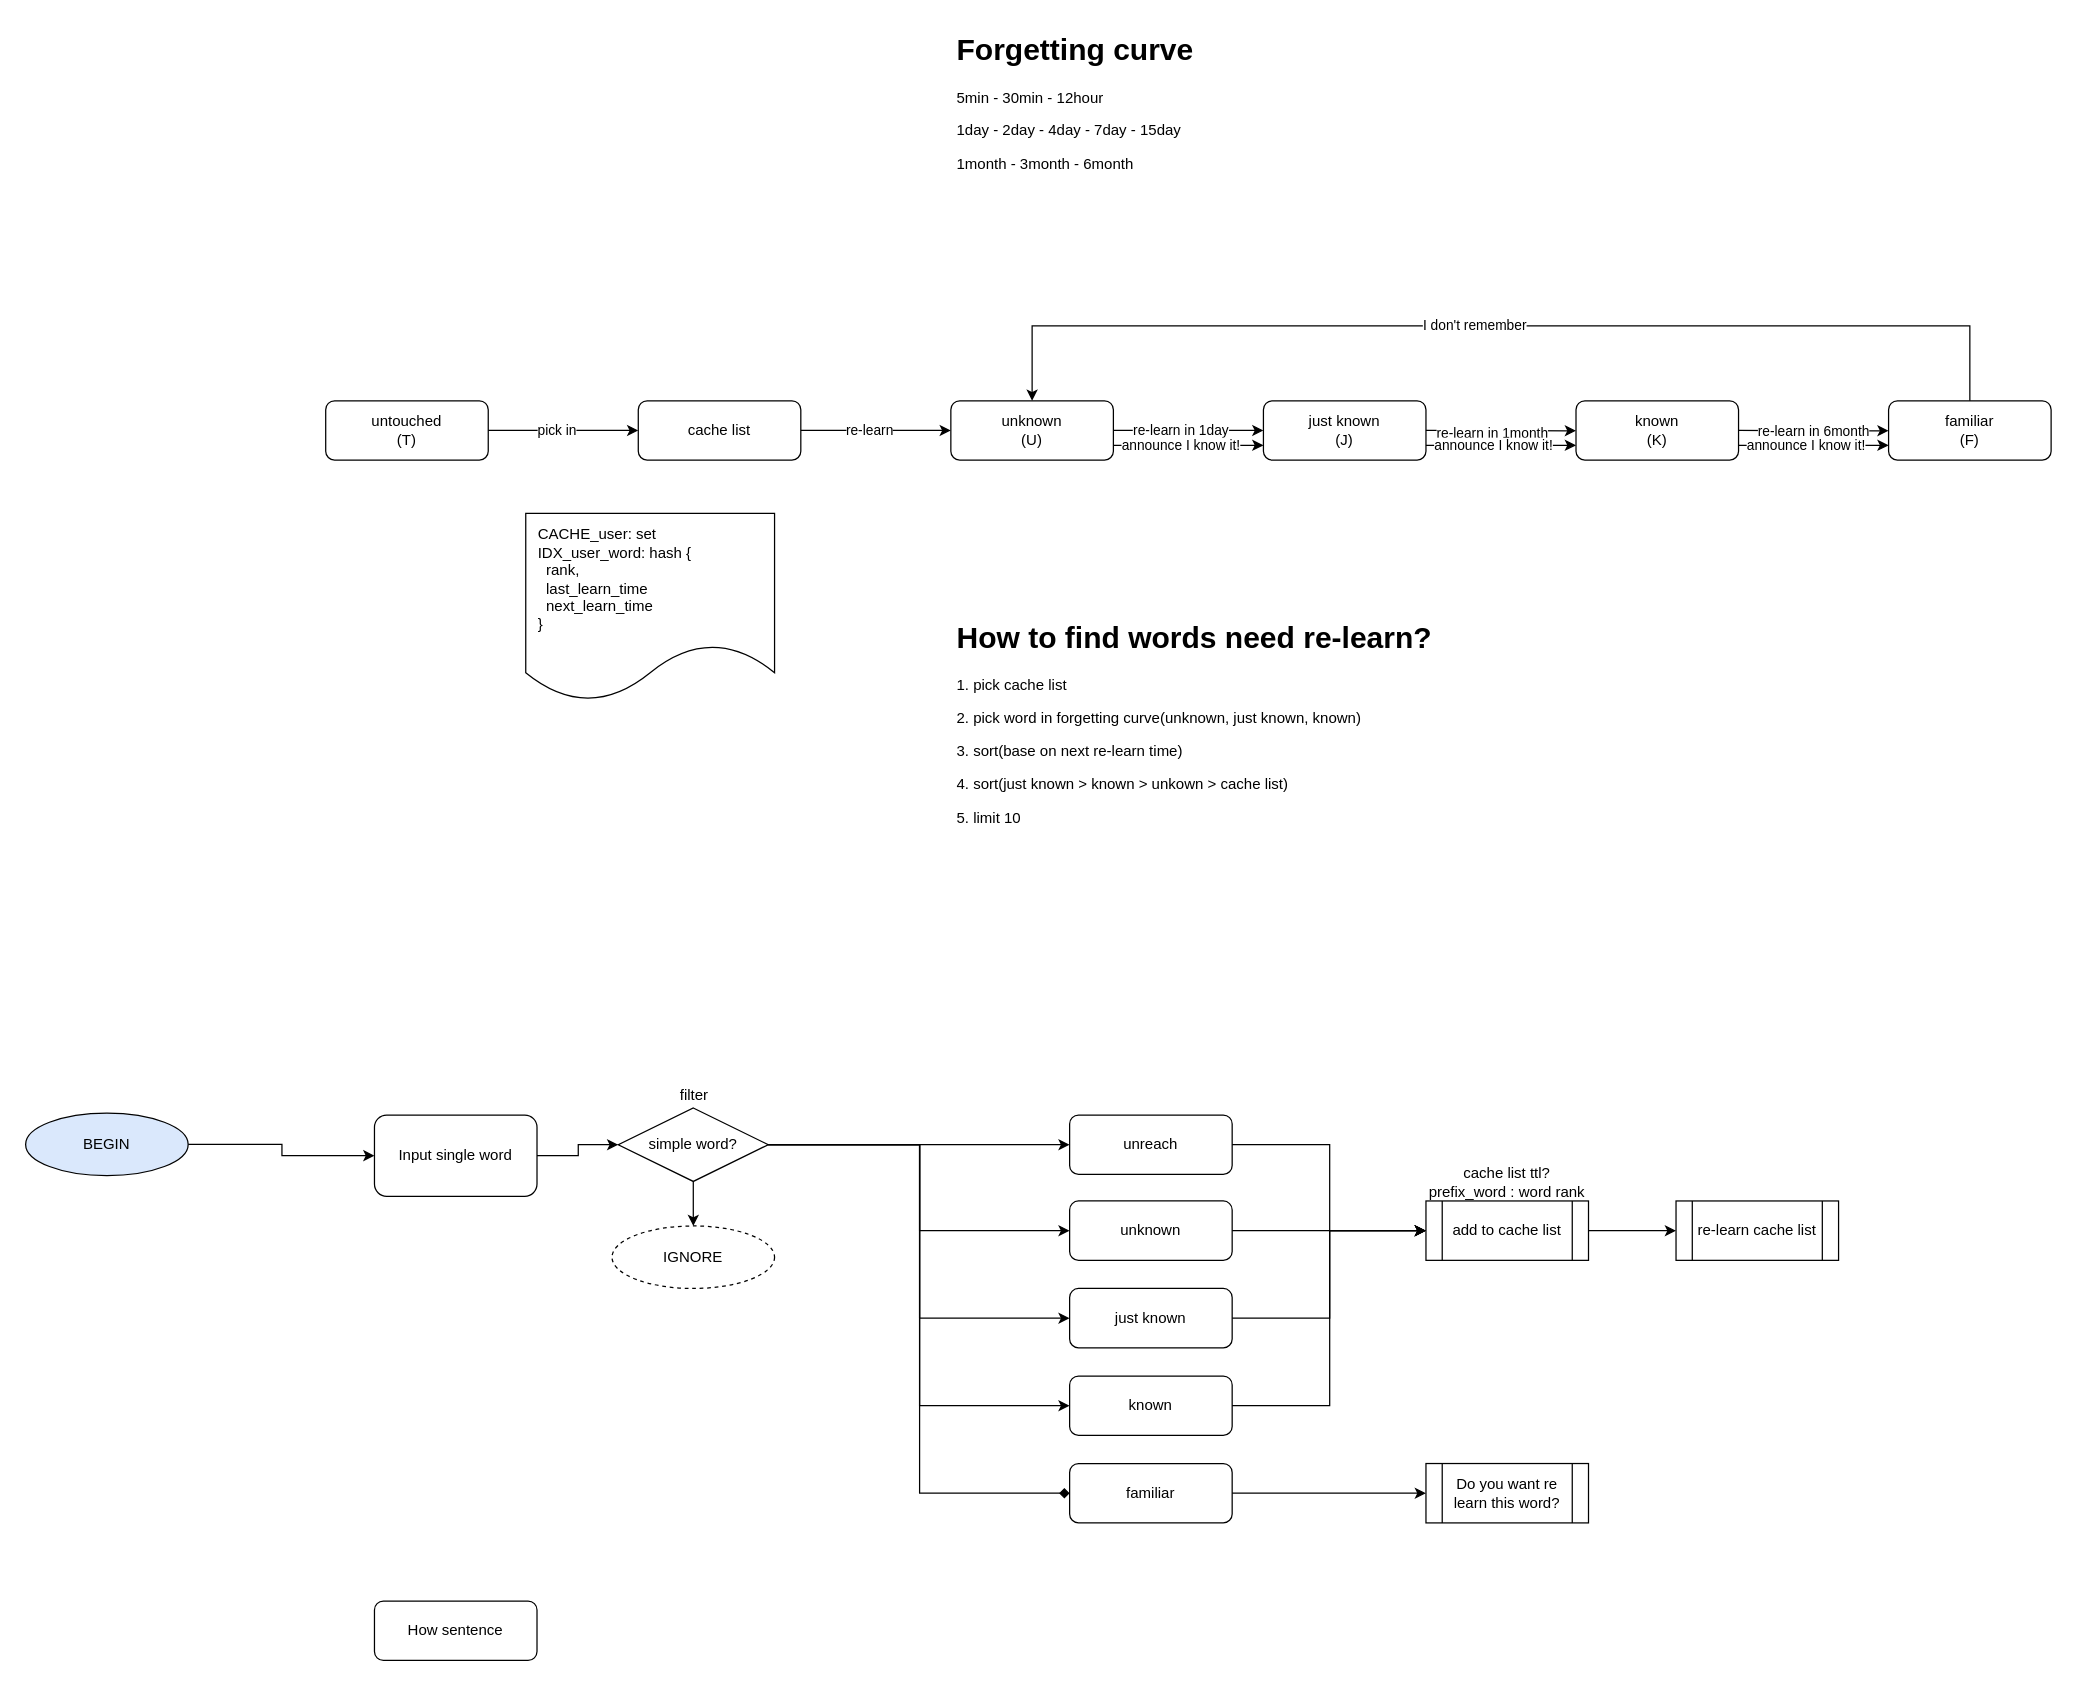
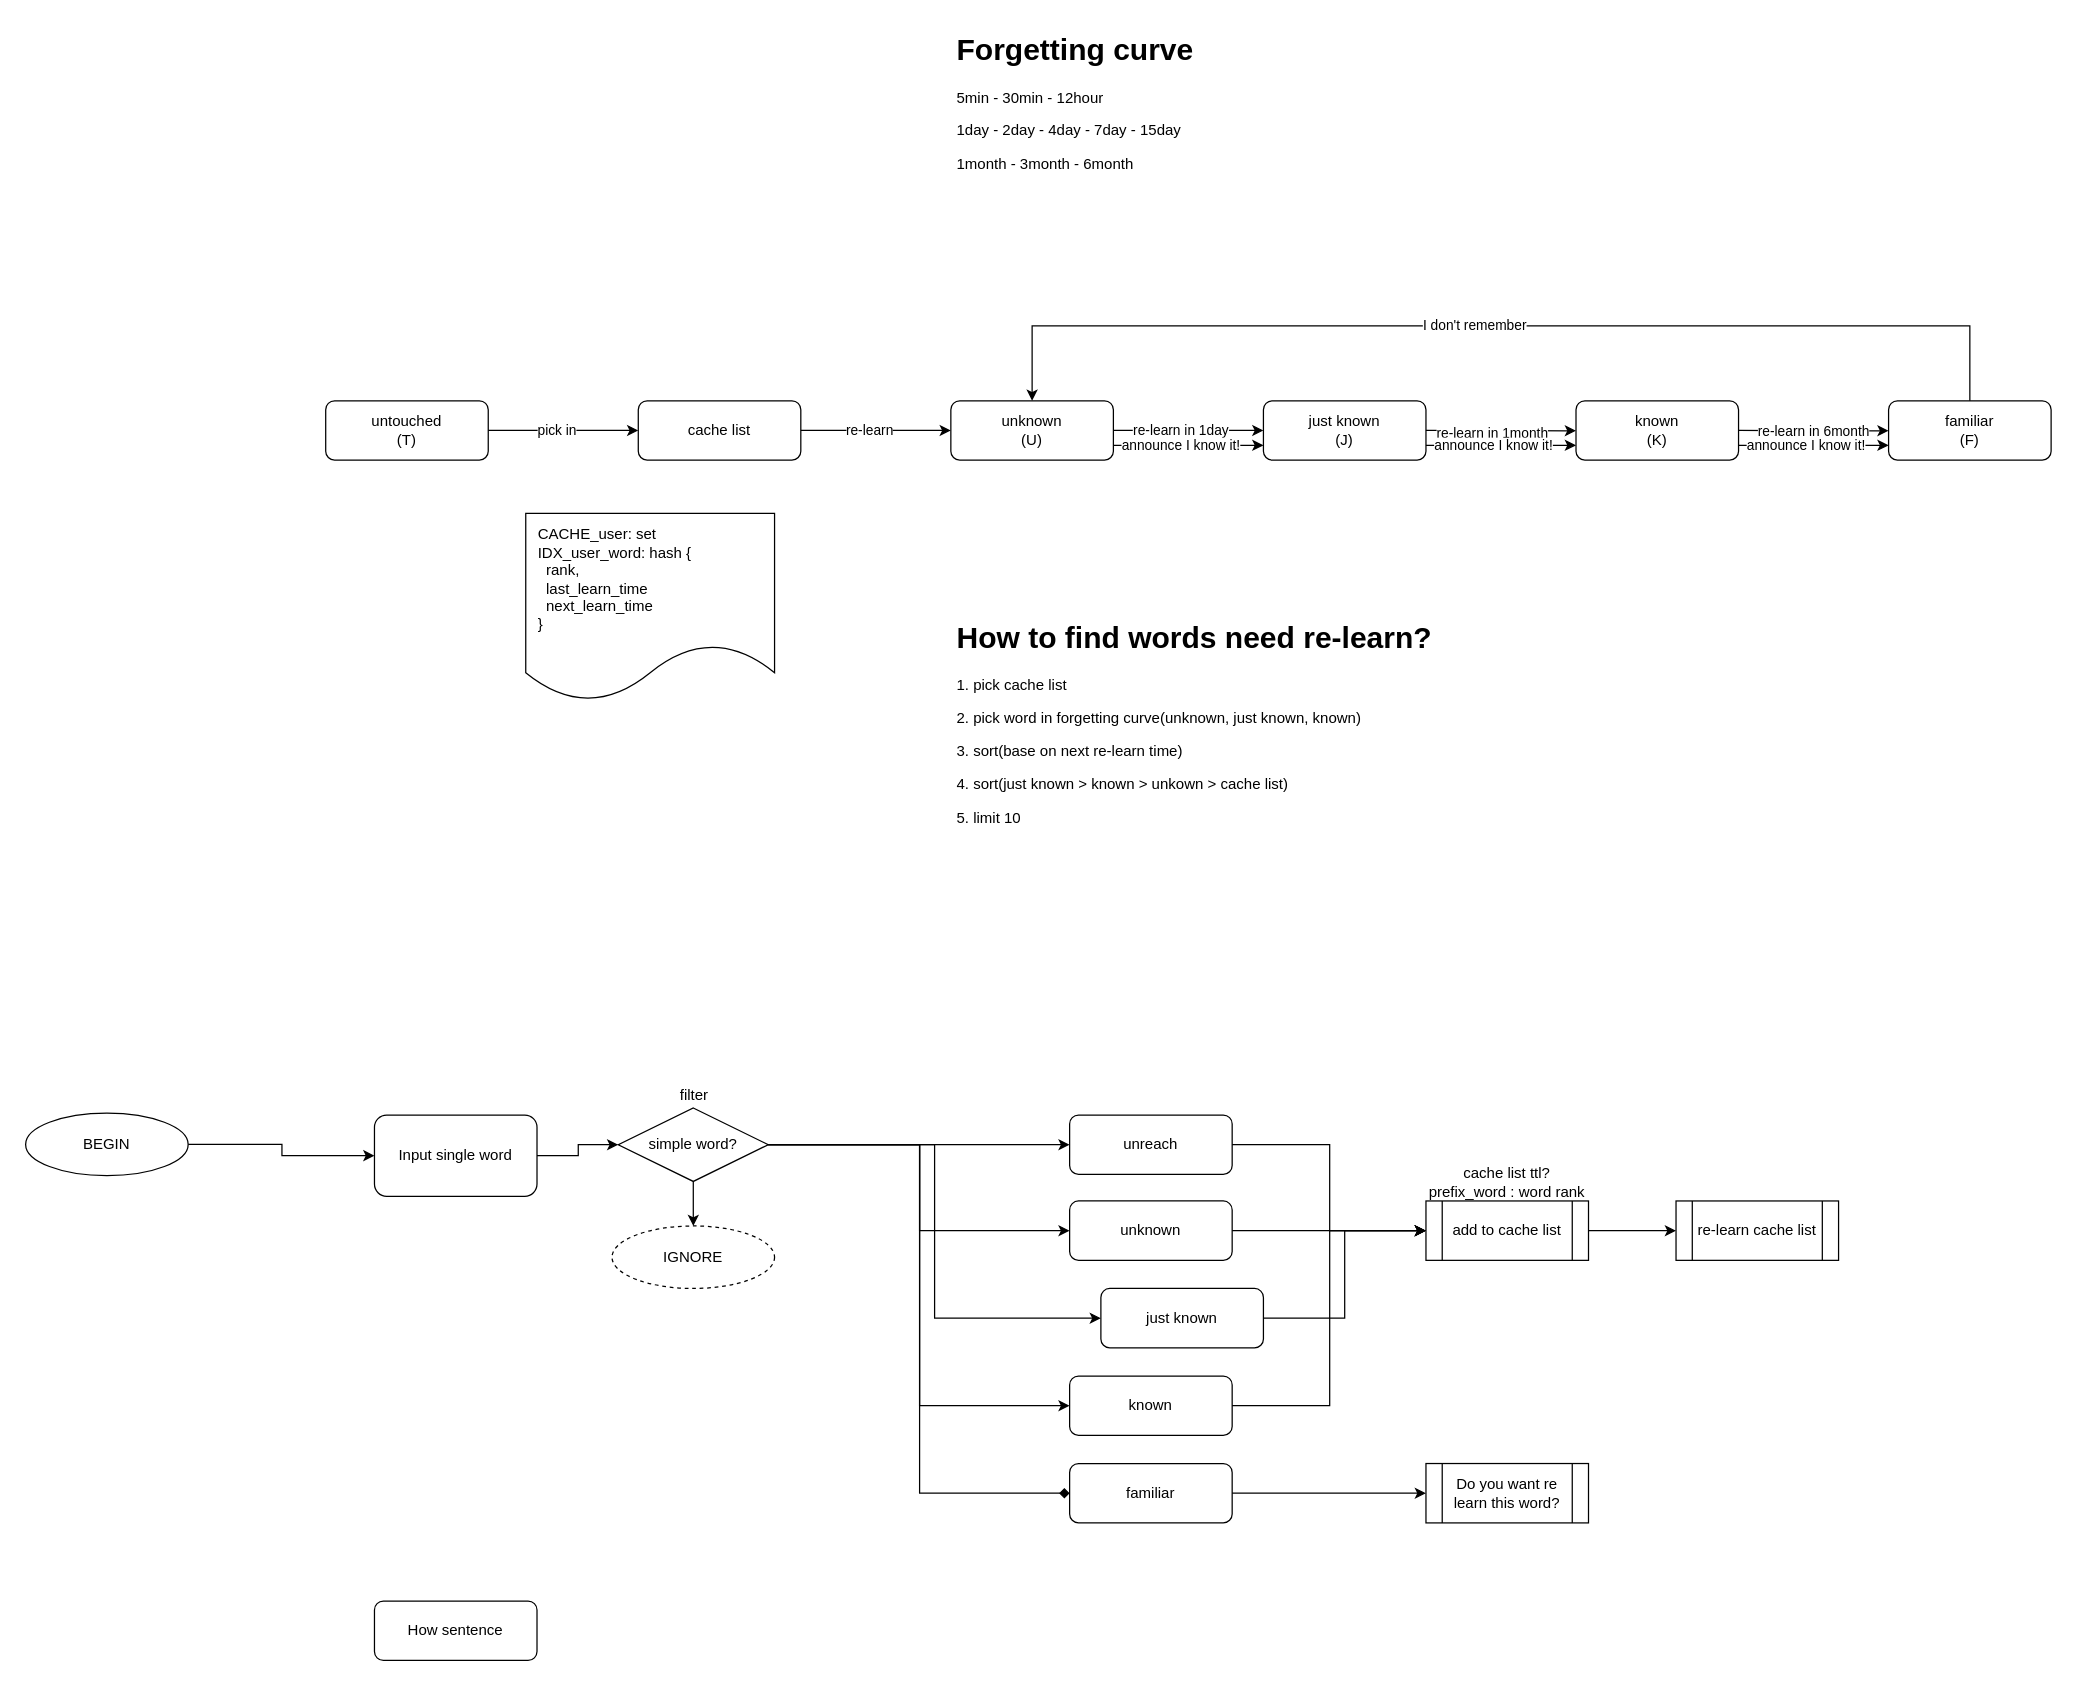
- <mxCell id="16" value="BEGIN" style="ellipse;whiteSpace=wrap;html=1;fillColor=#dae8fc;" parent="1" vertex="1"><mxGeometry x="20" y="889.75" width="130" height="50" as="geometry" /></mxCell>
+ <mxCell id="16" value="BEGIN" style="ellipse;whiteSpace=wrap;html=1;" parent="1" vertex="1"><mxGeometry x="20" y="889.75" width="130" height="50" as="geometry" /></mxCell>
- <mxCell id="6" value="just known" style="rounded=1;whiteSpace=wrap;html=1;" parent="1" vertex="1"><mxGeometry x="855" y="1030" width="130" height="47.5" as="geometry" /></mxCell>
+ <mxCell id="6" value="just known" style="rounded=1;whiteSpace=wrap;html=1;" parent="1" vertex="1"><mxGeometry x="880" y="1030" width="130" height="47.5" as="geometry" /></mxCell>
